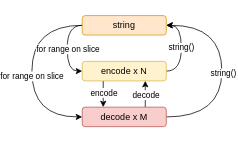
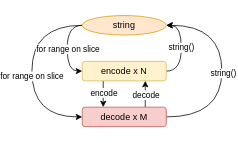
- <mxCell id="6" value="string" style="rounded=1;whiteSpace=wrap;html=1;fillColor=#ffe6cc;strokeColor=#d79b00;" vertex="1" parent="1"><mxGeometry x="87" y="20" width="112" height="26" as="geometry" /></mxCell>
+ <mxCell id="6" value="string" style="ellipse;whiteSpace=wrap;html=1;fillColor=#ffe6cc;strokeColor=#d79b00;" vertex="1" parent="1"><mxGeometry x="87" y="20" width="112" height="26" as="geometry" /></mxCell>
